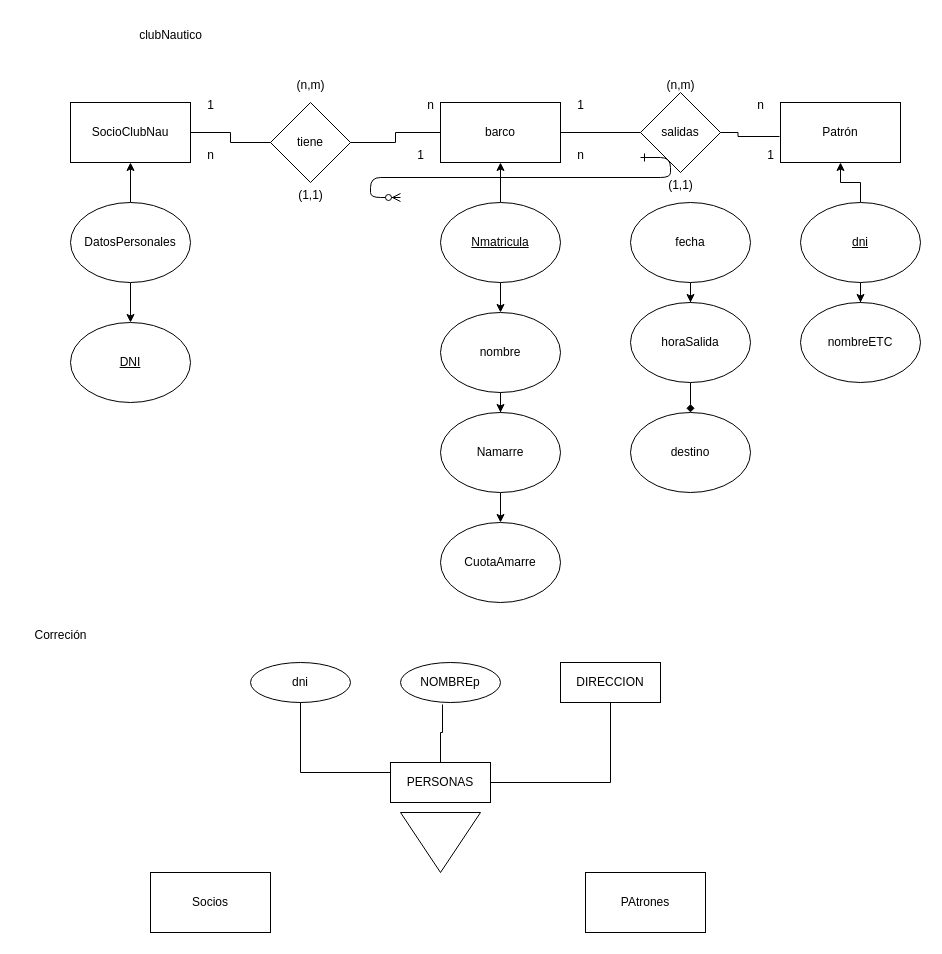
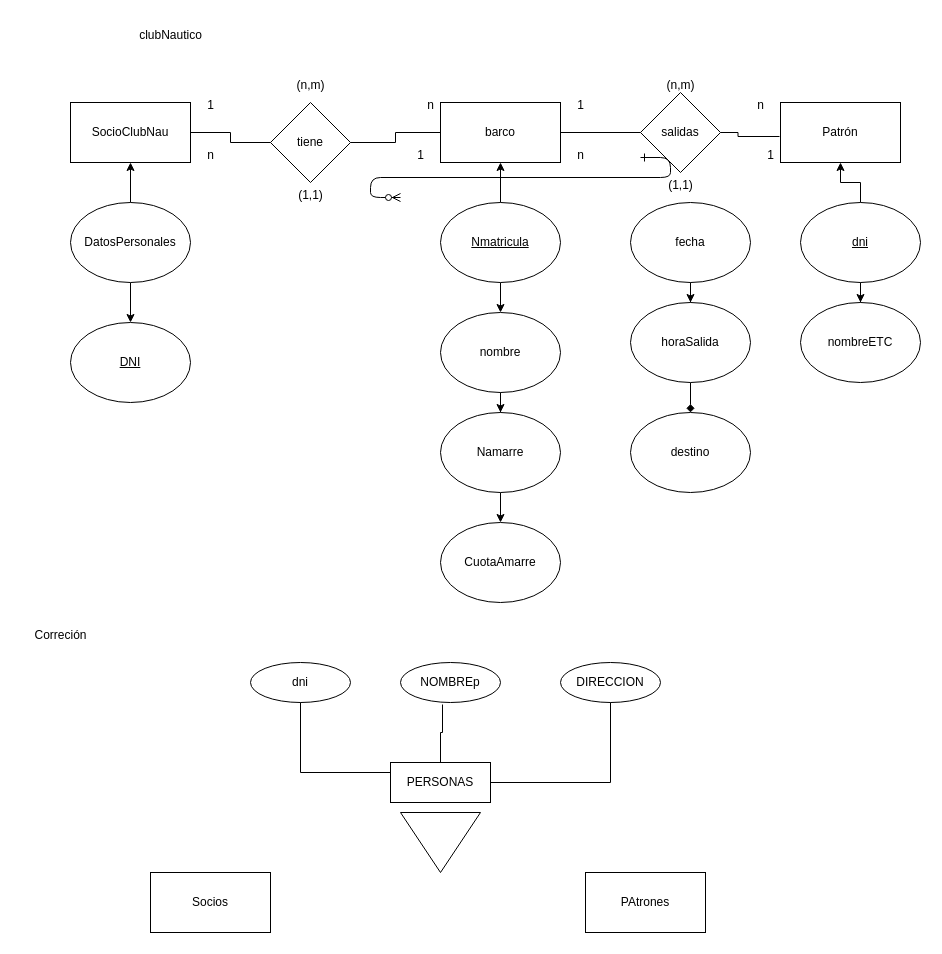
- <mxCell id="50" value="DIRECCION" style="whiteSpace=wrap;html=1;align=center;rounded=0;" vertex="1" parent="1"><mxGeometry x="560" y="662" width="100" height="40" as="geometry" /></mxCell>
+ <mxCell id="50" value="DIRECCION" style="ellipse;whiteSpace=wrap;html=1;align=center;" vertex="1" parent="1"><mxGeometry x="560" y="662" width="100" height="40" as="geometry" /></mxCell>
